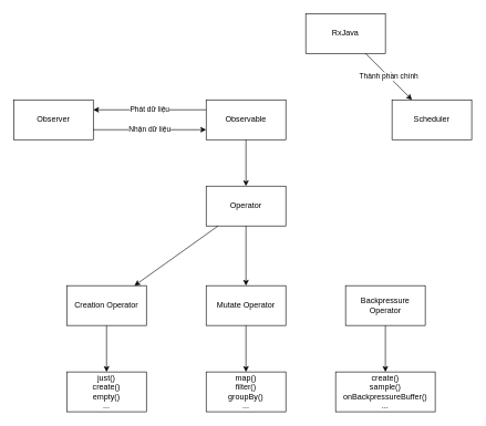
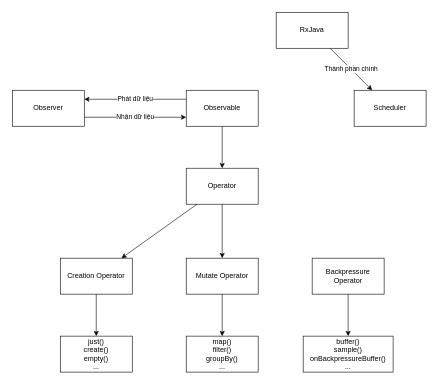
- <mxCell id="20" value="create()&lt;br&gt;sample()&lt;br&gt;onBackpressureBuffer()&lt;br&gt;..." style="rounded=0;whiteSpace=wrap;html=1;" vertex="1" parent="1"><mxGeometry x="505" y="560" width="150" height="60" as="geometry" /></mxCell>
+ <mxCell id="20" value="buffer()&lt;br&gt;sample()&lt;br&gt;onBackpressureBuffer()&lt;br&gt;..." style="rounded=0;whiteSpace=wrap;html=1;" vertex="1" parent="1"><mxGeometry x="505" y="560" width="150" height="60" as="geometry" /></mxCell>
